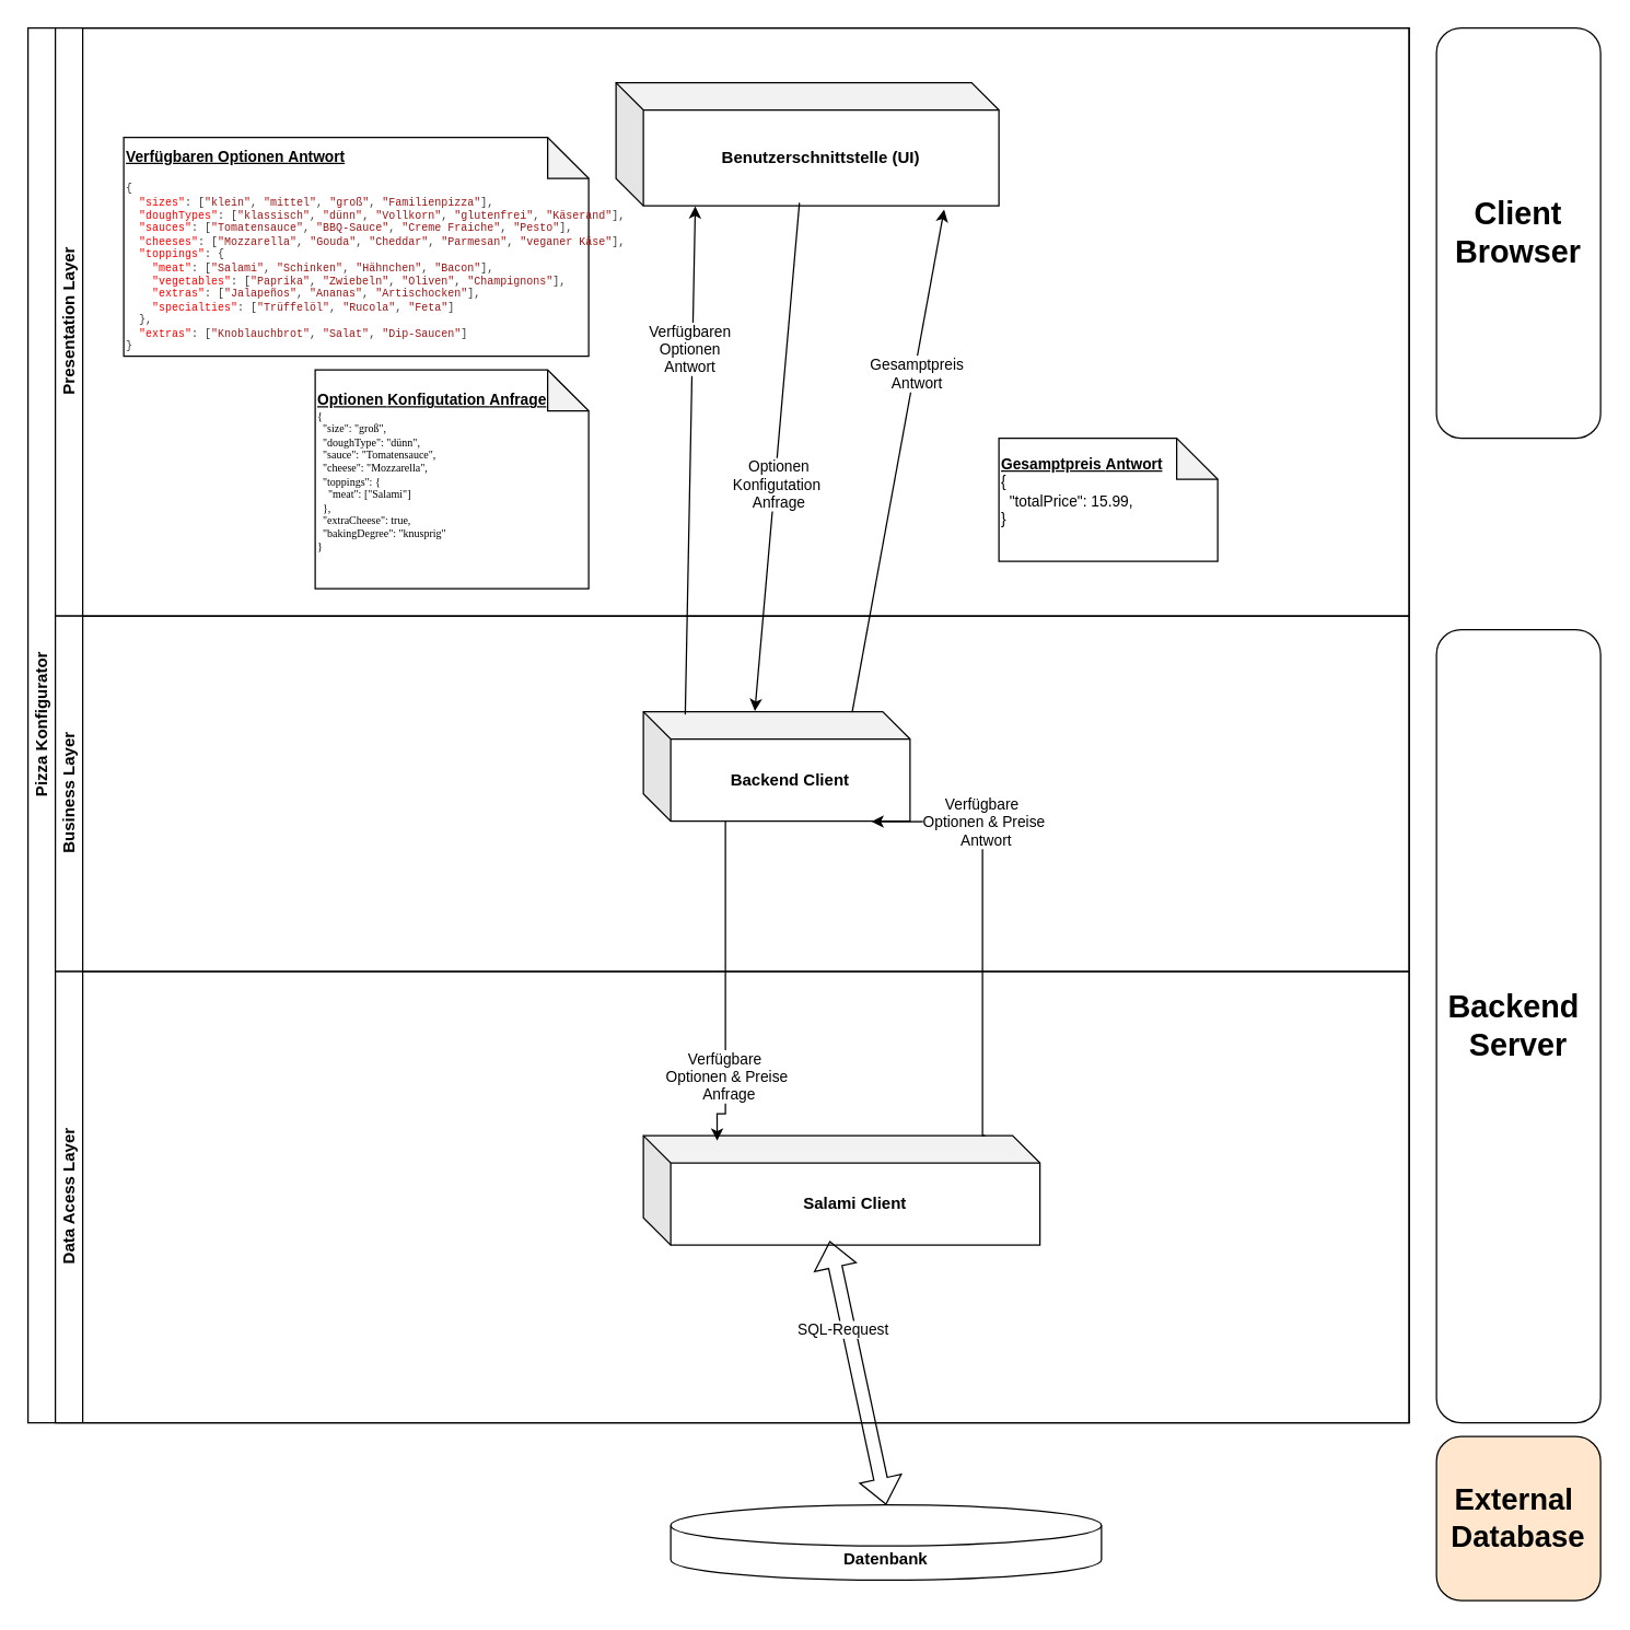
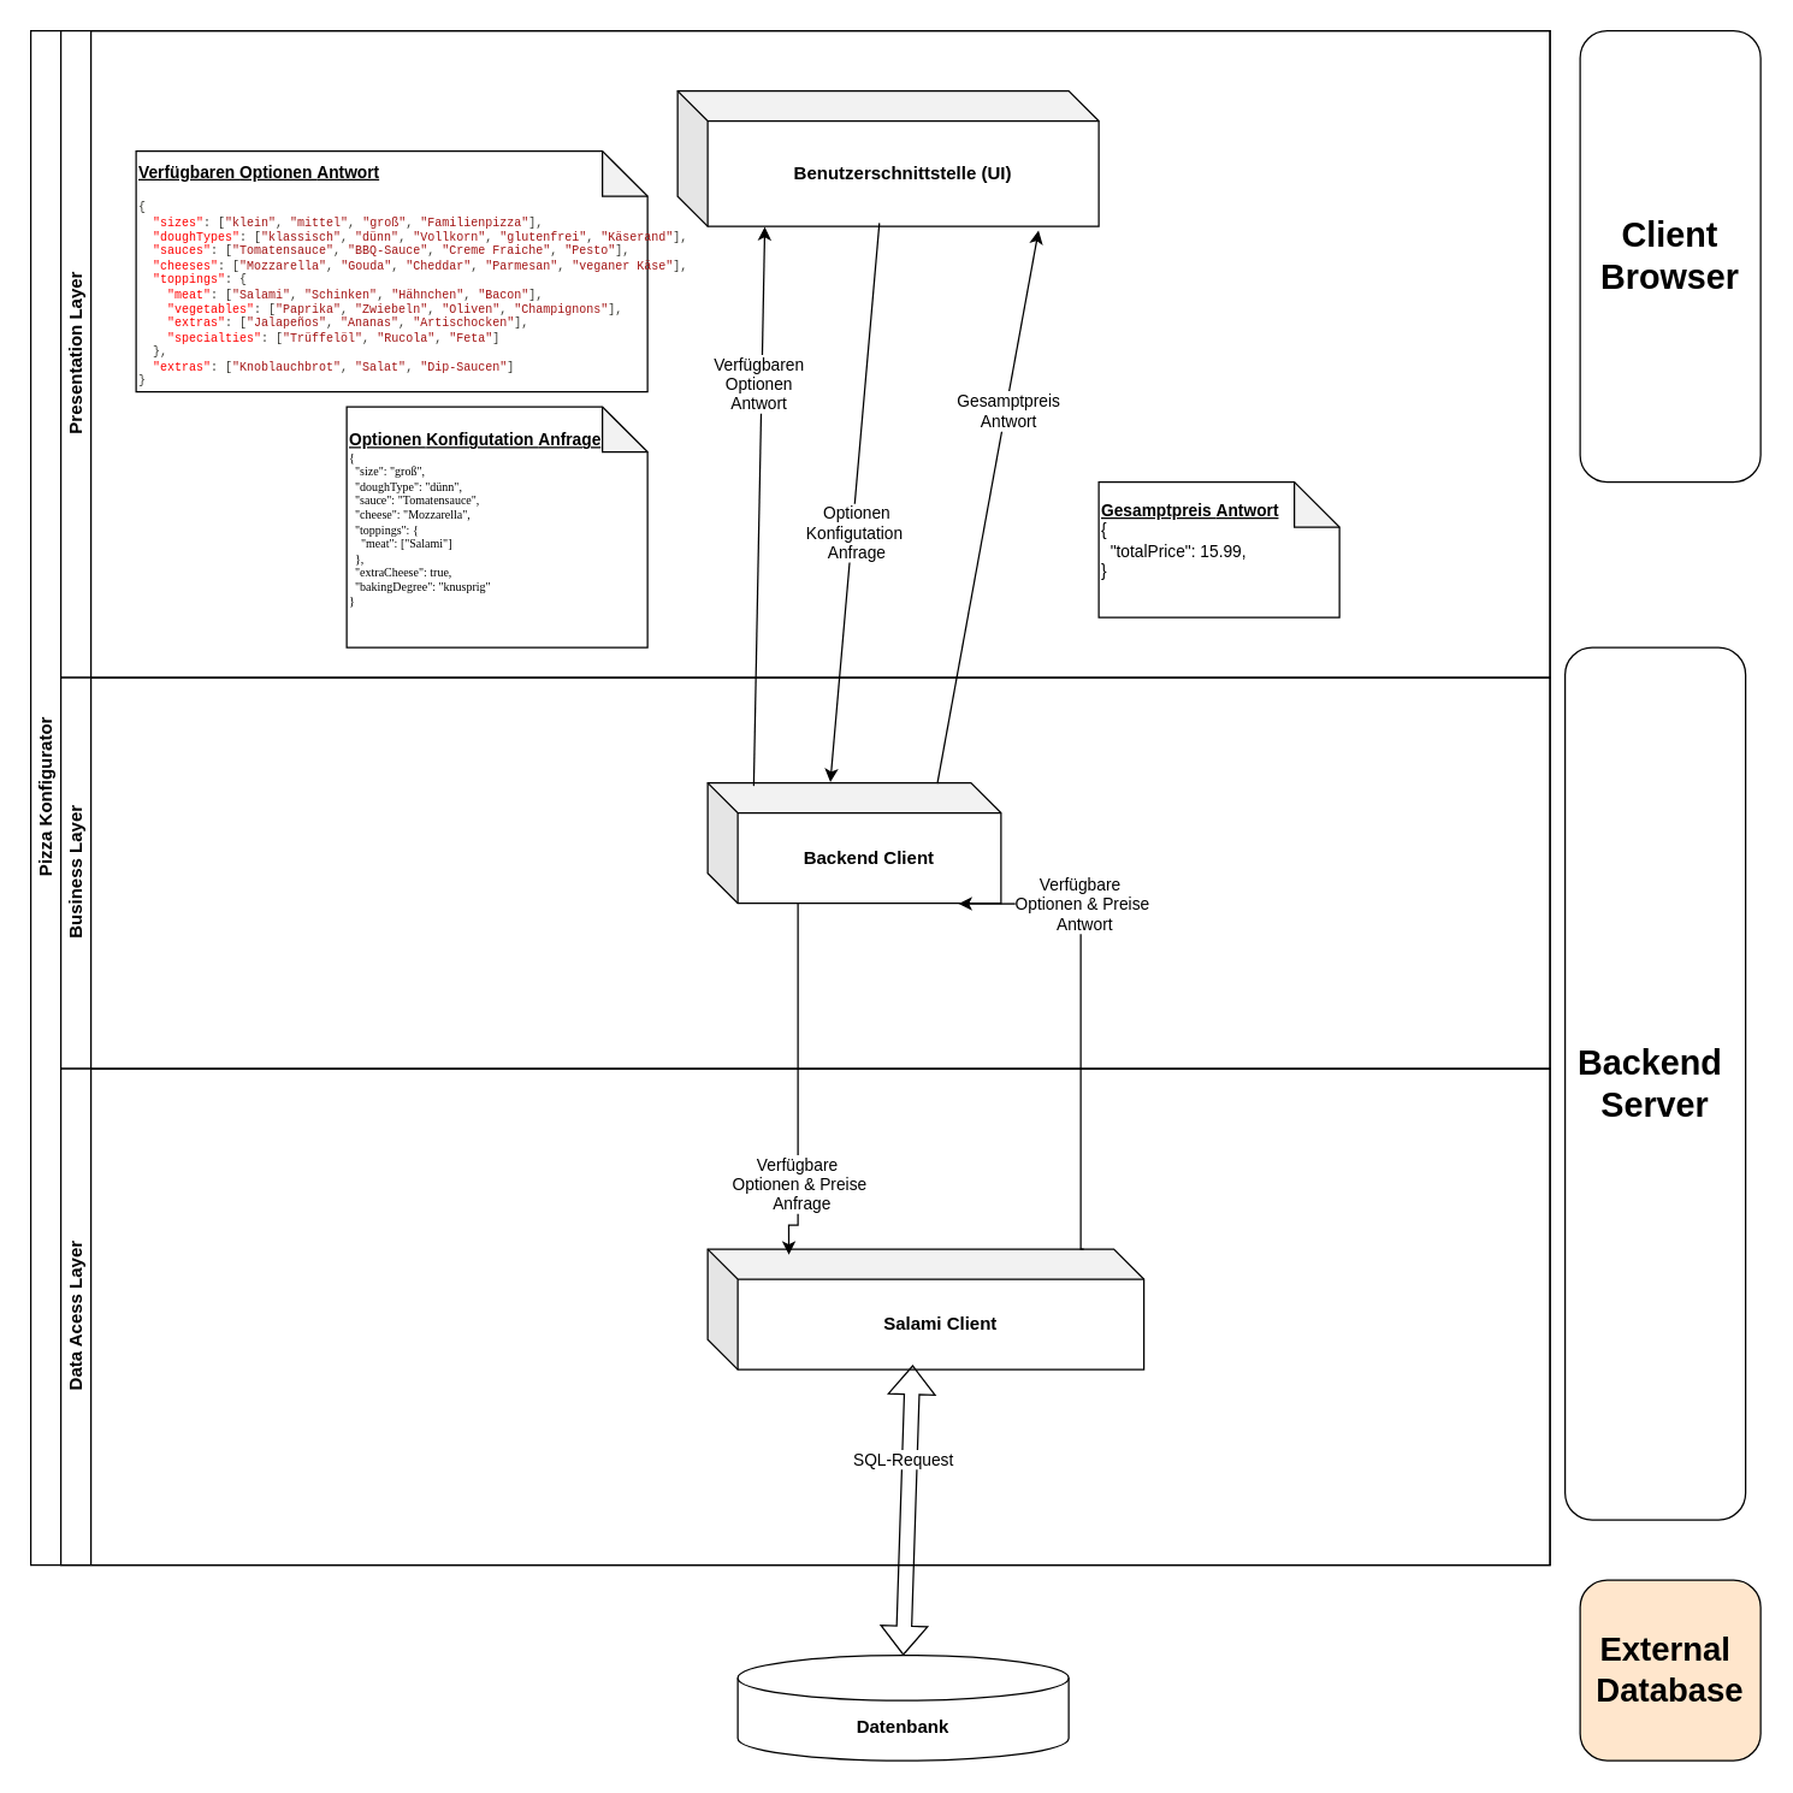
- <mxCell id="25" value="&lt;b style=&quot;font-size: 23px;&quot;&gt;&lt;font style=&quot;font-size: 23px;&quot;&gt;Backend&amp;nbsp;&lt;/font&gt;&lt;/b&gt;&lt;div style=&quot;font-size: 23px;&quot;&gt;&lt;b style=&quot;&quot;&gt;&lt;font style=&quot;font-size: 23px;&quot;&gt;Server&lt;/font&gt;&lt;/b&gt;&lt;/div&gt;" style="rounded=1;whiteSpace=wrap;html=1;" vertex="1" parent="1"><mxGeometry x="1050" y="460" width="120" height="580" as="geometry" /></mxCell>
+ <mxCell id="25" value="&lt;b style=&quot;font-size: 23px;&quot;&gt;&lt;font style=&quot;font-size: 23px;&quot;&gt;Backend&amp;nbsp;&lt;/font&gt;&lt;/b&gt;&lt;div style=&quot;font-size: 23px;&quot;&gt;&lt;b style=&quot;&quot;&gt;&lt;font style=&quot;font-size: 23px;&quot;&gt;Server&lt;/font&gt;&lt;/b&gt;&lt;/div&gt;" style="rounded=1;whiteSpace=wrap;html=1;" vertex="1" parent="1"><mxGeometry x="1040" y="430" width="120" height="580" as="geometry" /></mxCell>
- <mxCell id="22" value="&lt;strong&gt;Datenbank&lt;/strong&gt;" style="shape=cylinder3;whiteSpace=wrap;html=1;boundedLbl=1;backgroundOutline=1;size=15;" vertex="1" parent="1"><mxGeometry x="490" y="1100" width="315" height="55" as="geometry" /></mxCell>
+ <mxCell id="22" value="&lt;strong&gt;Datenbank&lt;/strong&gt;" style="shape=cylinder3;whiteSpace=wrap;html=1;boundedLbl=1;backgroundOutline=1;size=15;" vertex="1" parent="1"><mxGeometry x="490" y="1100" width="220" height="70" as="geometry" /></mxCell>
